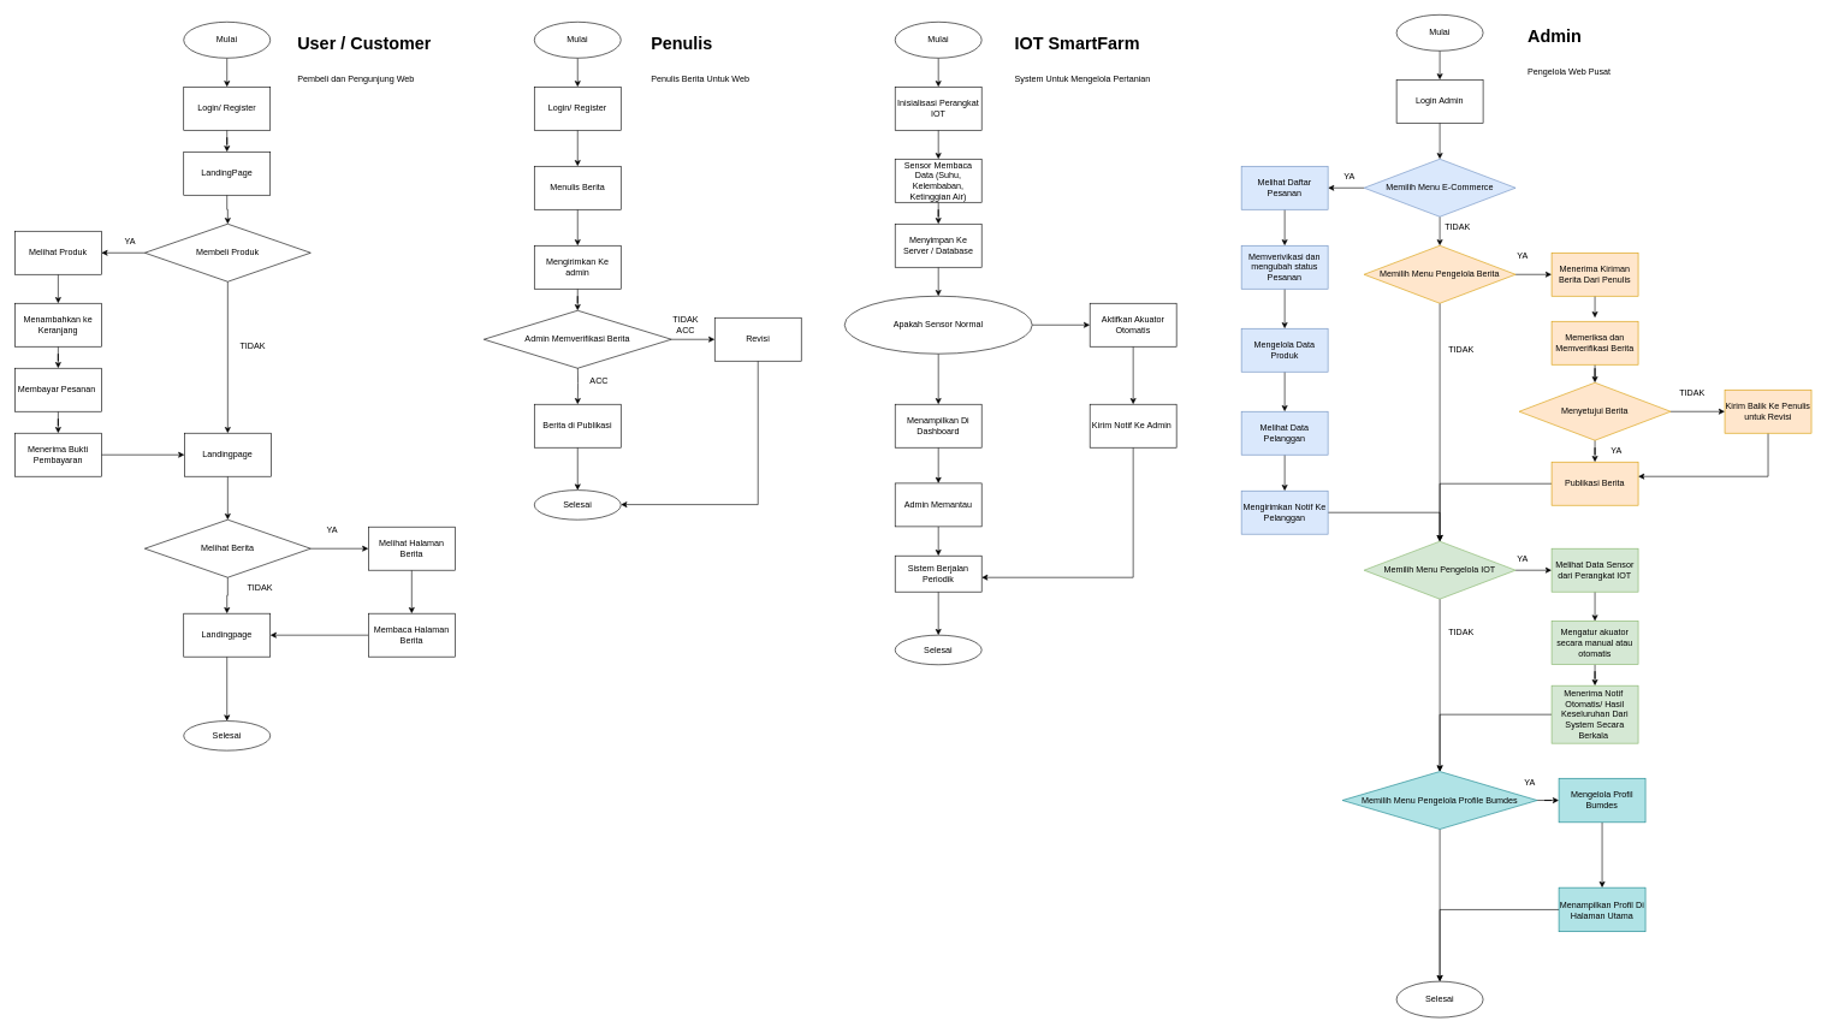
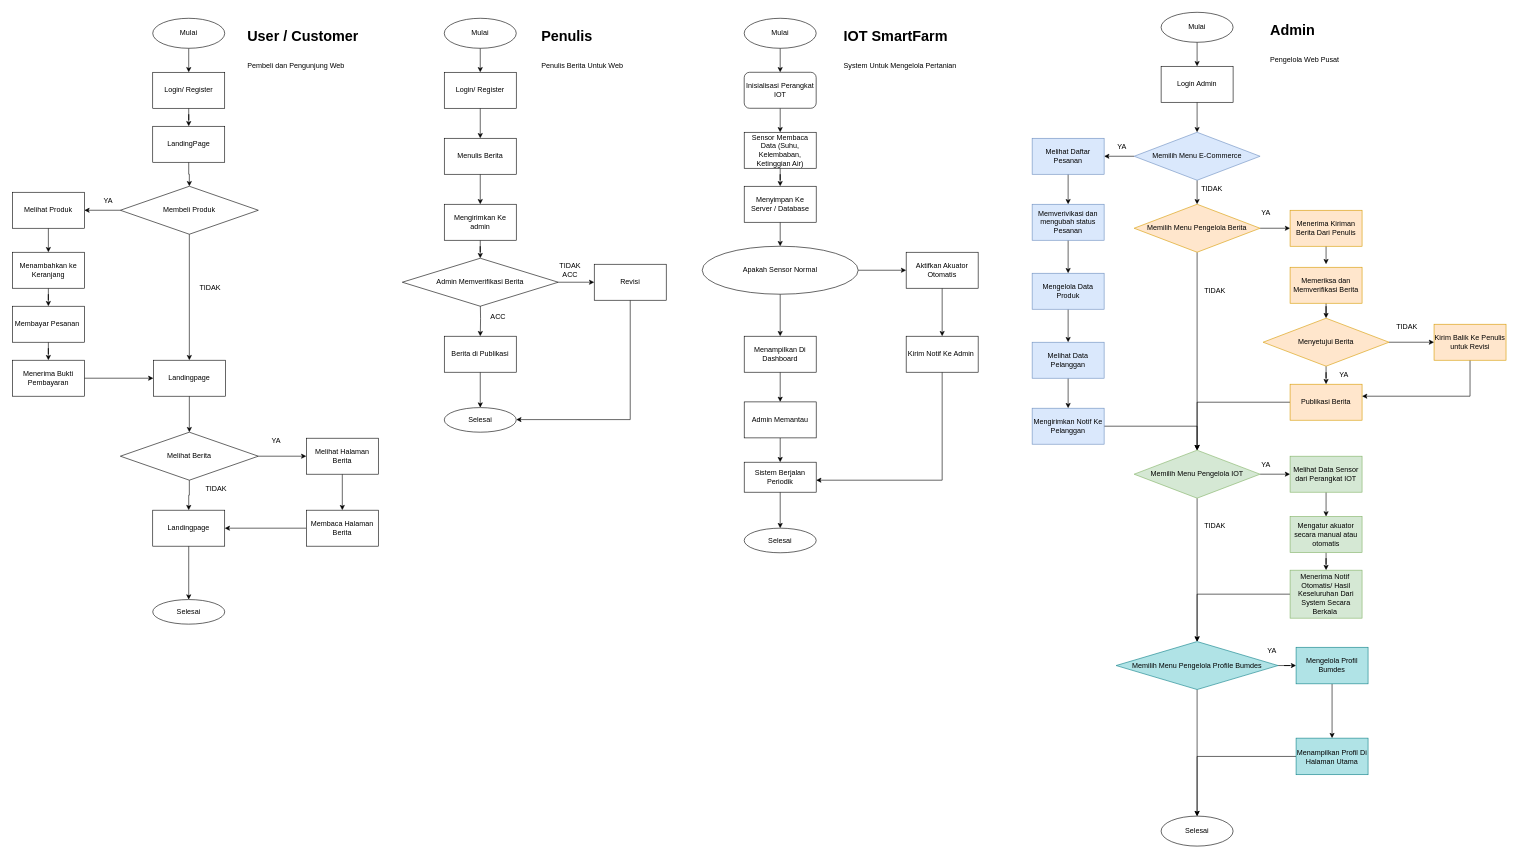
- <mxCell id="56" value="Inisialisasi Perangkat IOT" style="rounded=0;whiteSpace=wrap;html=1;" vertex="1" parent="1"><mxGeometry x="1240" y="120" width="120" height="60" as="geometry" /></mxCell>
+ <mxCell id="56" value="Inisialisasi Perangkat IOT" style="whiteSpace=wrap;html=1;rounded=1;" vertex="1" parent="1"><mxGeometry x="1240" y="120" width="120" height="60" as="geometry" /></mxCell>
